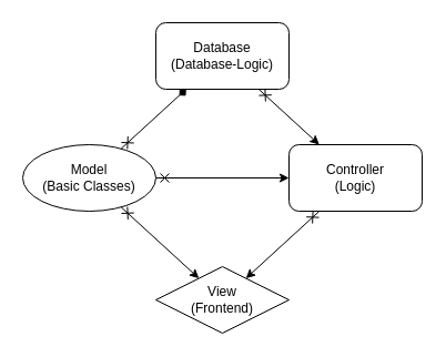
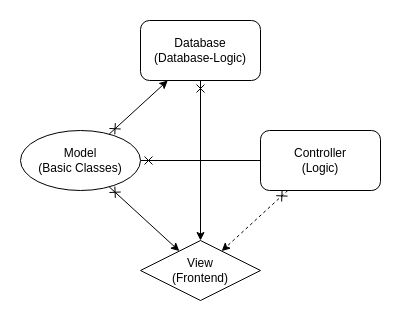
- <mxCell id="6" style="edgeStyle=none;rounded=0;orthogonalLoop=1;jettySize=auto;html=1;startArrow=cross;startFill=0;endArrow=diamond;" parent="1" source="8" target="4" edge="1"><mxGeometry relative="1" as="geometry"><mxPoint x="120" y="80" as="sourcePoint" /></mxGeometry></mxCell>
+ <mxCell id="6" style="edgeStyle=none;rounded=0;orthogonalLoop=1;jettySize=auto;html=1;startArrow=cross;startFill=0;" parent="1" source="8" target="4" edge="1"><mxGeometry relative="1" as="geometry"><mxPoint x="120" y="80" as="sourcePoint" /></mxGeometry></mxCell>
- <mxCell id="3" style="edgeStyle=none;rounded=0;orthogonalLoop=1;jettySize=auto;html=1;startArrow=cross;startFill=0;" parent="1" source="4" target="10" edge="1"><mxGeometry relative="1" as="geometry" /></mxCell>
+ <mxCell id="3" style="edgeStyle=none;rounded=0;orthogonalLoop=1;jettySize=auto;html=1;startArrow=cross;startFill=0;" parent="1" source="4" target="2" edge="1"><mxGeometry relative="1" as="geometry" /></mxCell>
- <mxCell id="5" style="edgeStyle=none;rounded=0;orthogonalLoop=1;jettySize=auto;html=1;exitX=1;exitY=0.5;exitDx=0;exitDy=0;startArrow=cross;startFill=0;" parent="1" source="8" target="10" edge="1"><mxGeometry relative="1" as="geometry" /></mxCell>
+ <mxCell id="5" style="edgeStyle=none;rounded=0;orthogonalLoop=1;jettySize=auto;html=1;exitX=1;exitY=0.5;exitDx=0;exitDy=0;startArrow=cross;startFill=0;endArrow=none;" parent="1" source="8" target="10" edge="1"><mxGeometry relative="1" as="geometry" /></mxCell>
- <mxCell id="9" style="edgeStyle=none;rounded=0;orthogonalLoop=1;jettySize=auto;html=1;startArrow=cross;startFill=0;" parent="1" source="10" target="2" edge="1"><mxGeometry relative="1" as="geometry" /></mxCell>
+ <mxCell id="9" style="edgeStyle=none;rounded=0;orthogonalLoop=1;jettySize=auto;html=1;startArrow=cross;startFill=0;dashed=1;" parent="1" source="10" target="2" edge="1"><mxGeometry relative="1" as="geometry" /></mxCell>
